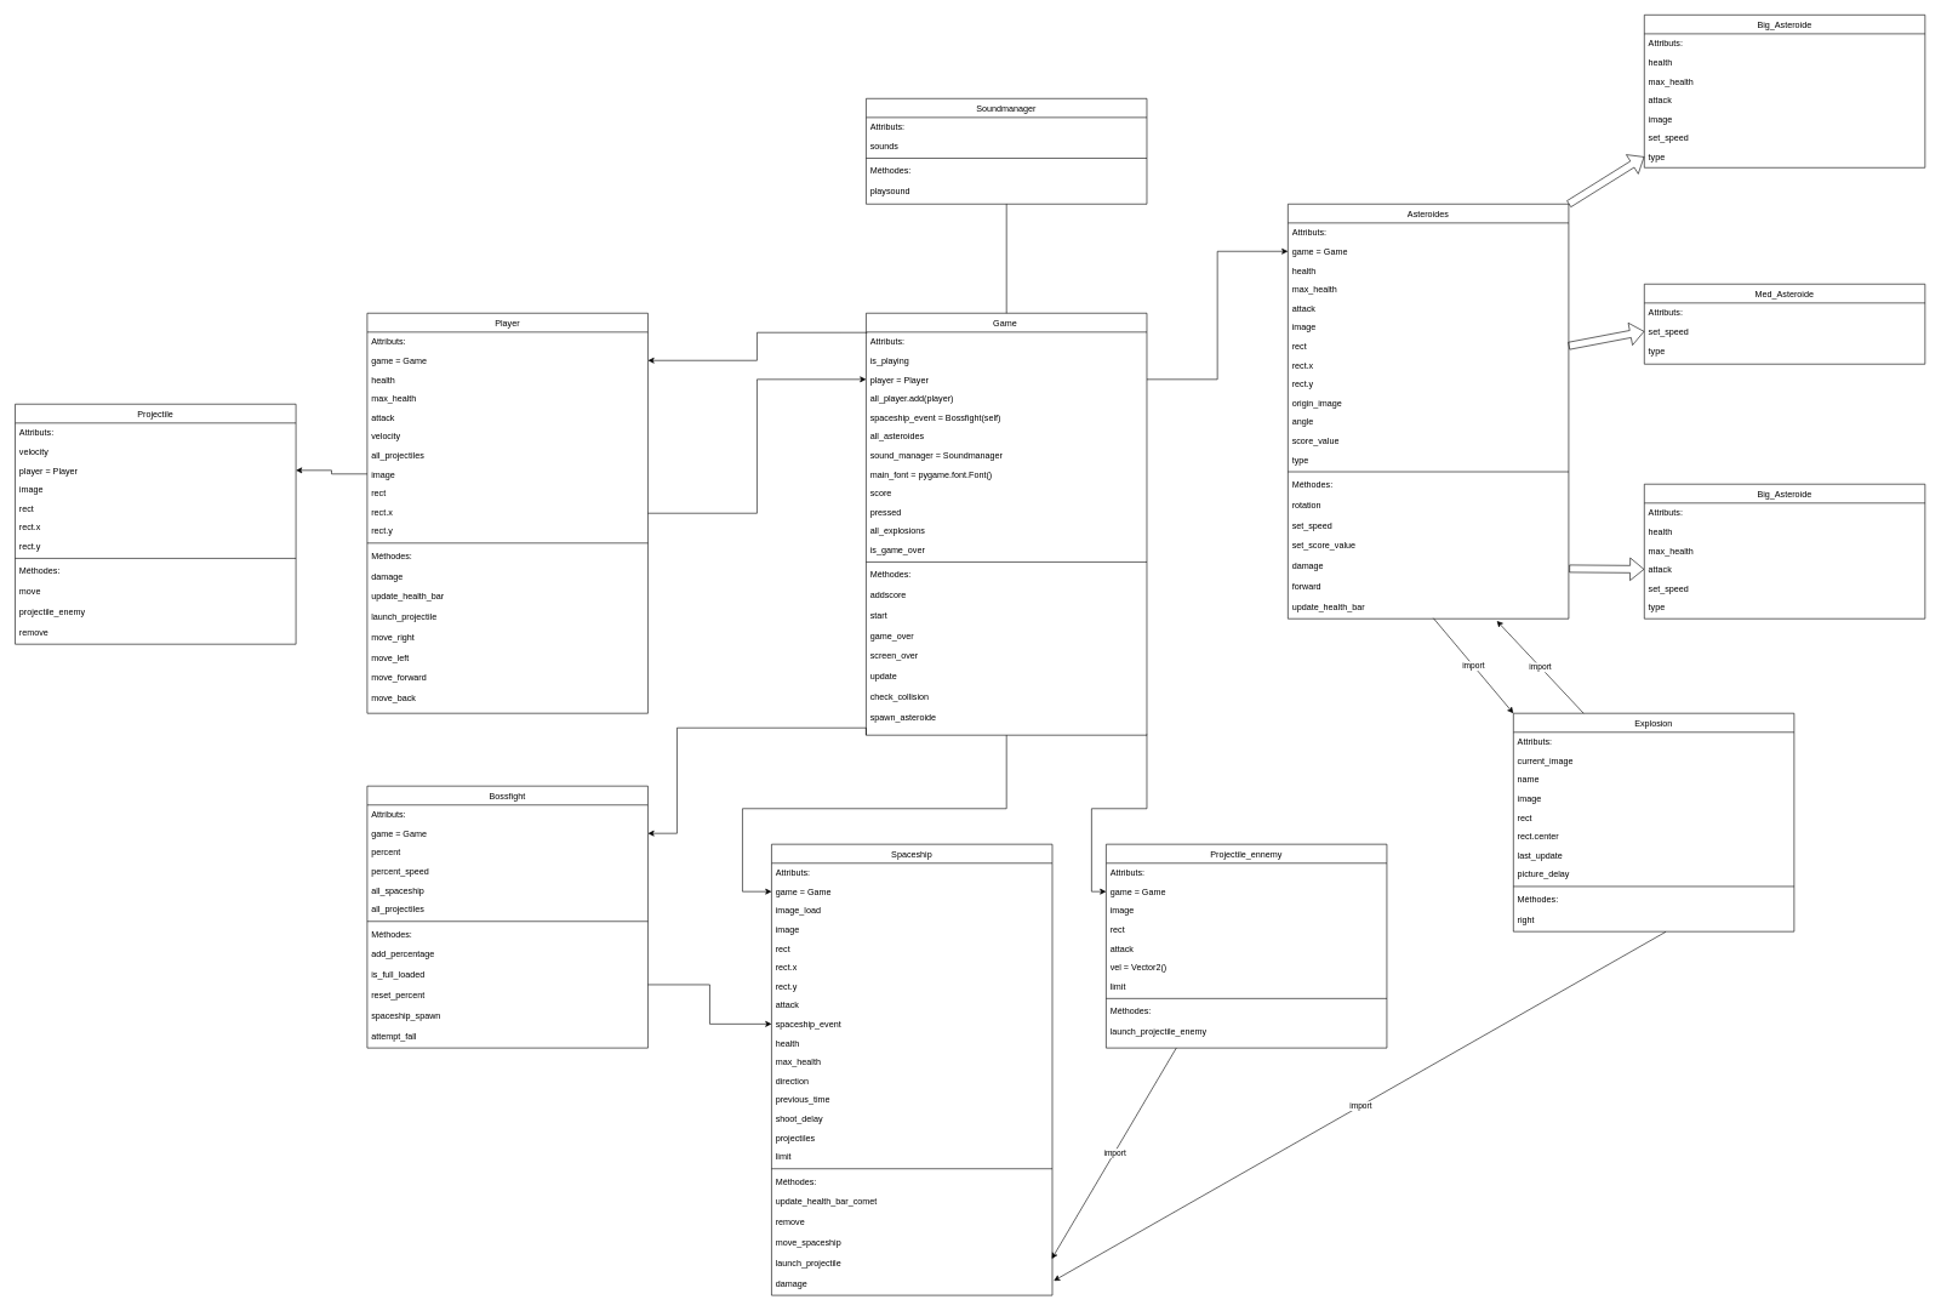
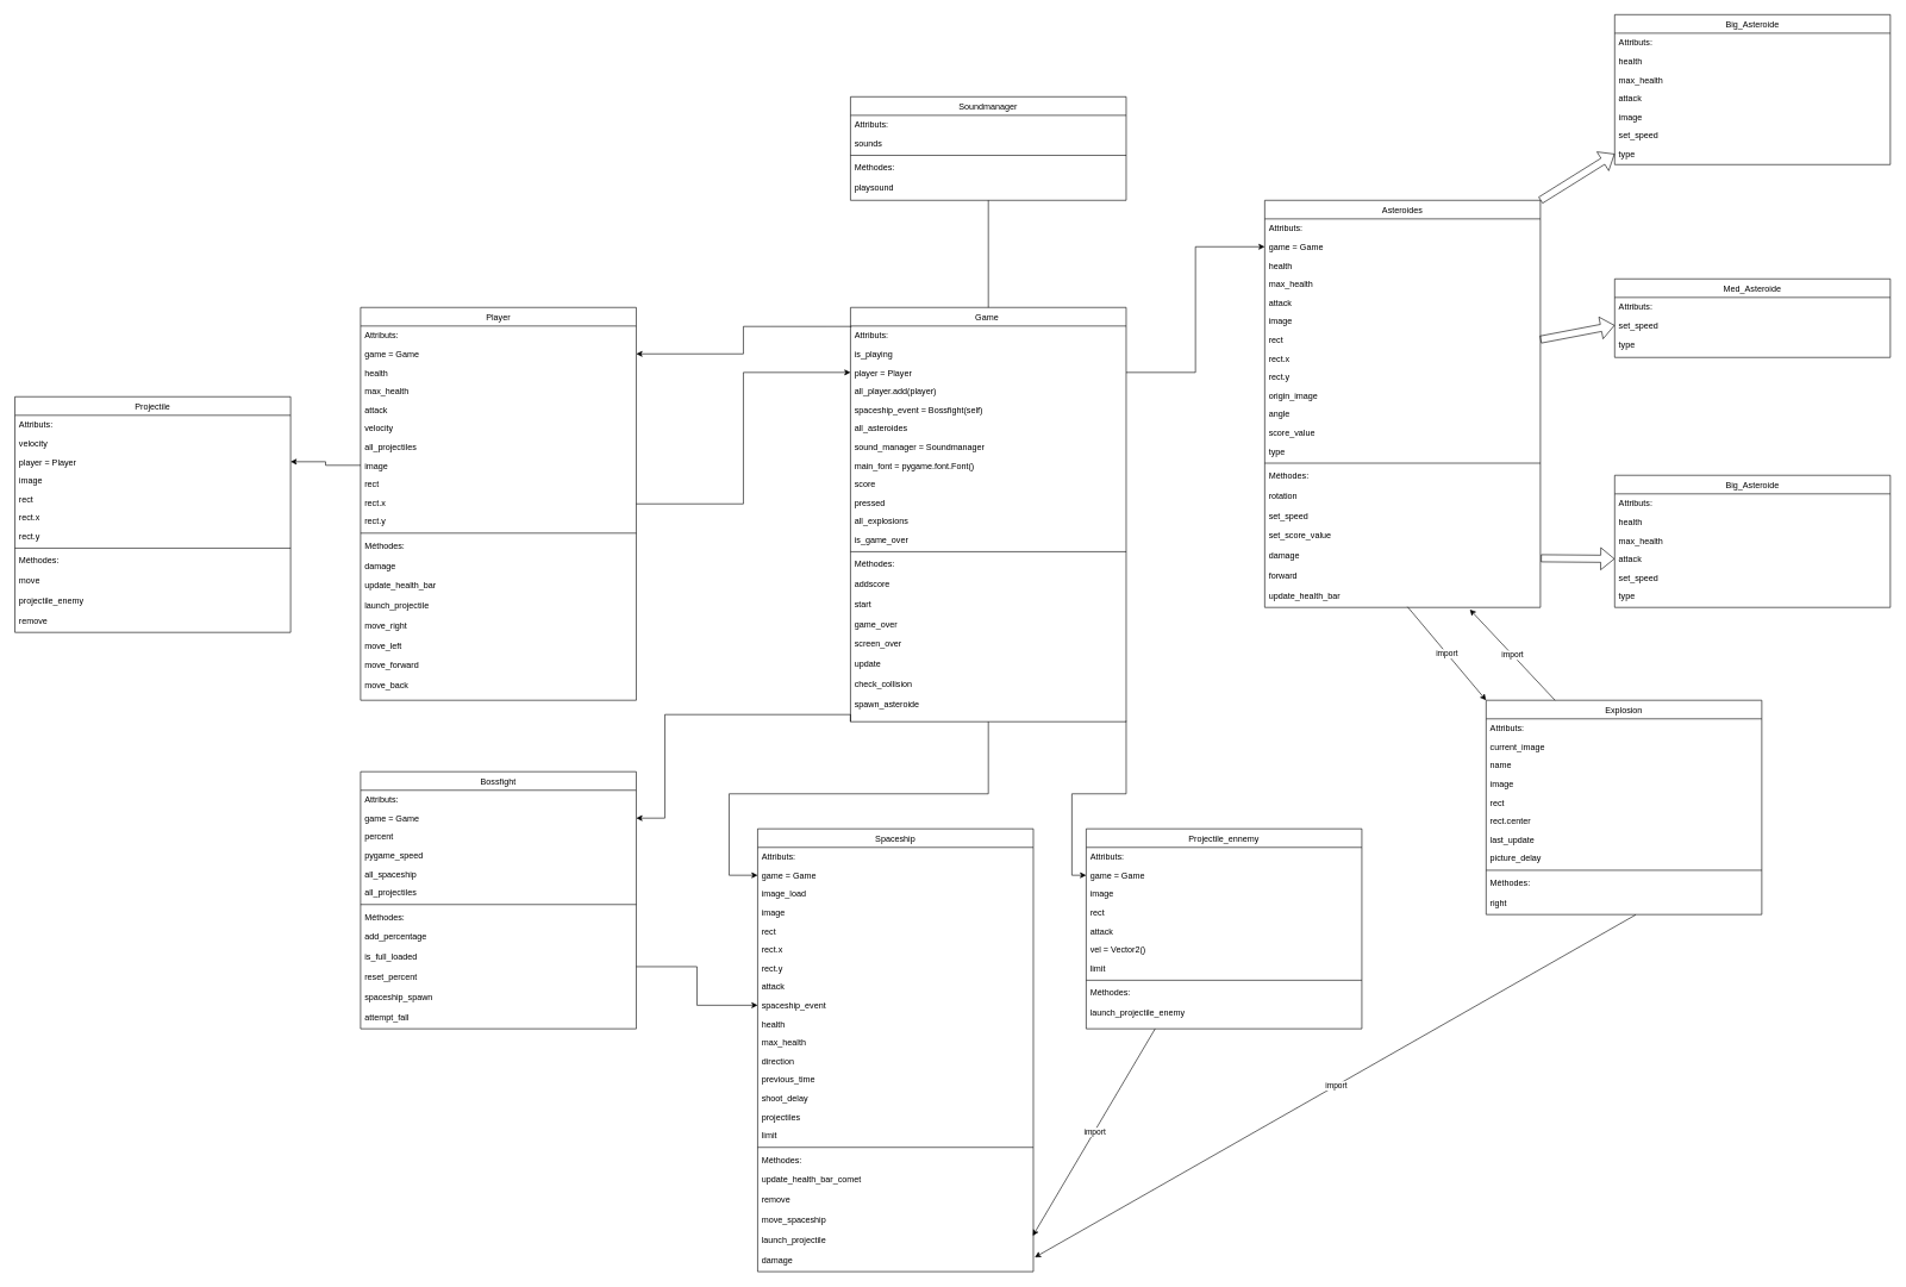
- <mxCell id="86" value="percent_speed" style="text;align=left;verticalAlign=top;spacingLeft=4;spacingRight=4;overflow=hidden;rotatable=0;points=[[0,0.5],[1,0.5]];portConstraint=eastwest;" vertex="1" parent="82"><mxGeometry y="104" width="386" height="26" as="geometry" /></mxCell>
+ <mxCell id="86" value="pygame_speed" style="text;align=left;verticalAlign=top;spacingLeft=4;spacingRight=4;overflow=hidden;rotatable=0;points=[[0,0.5],[1,0.5]];portConstraint=eastwest;" vertex="1" parent="82"><mxGeometry y="104" width="386" height="26" as="geometry" /></mxCell>
